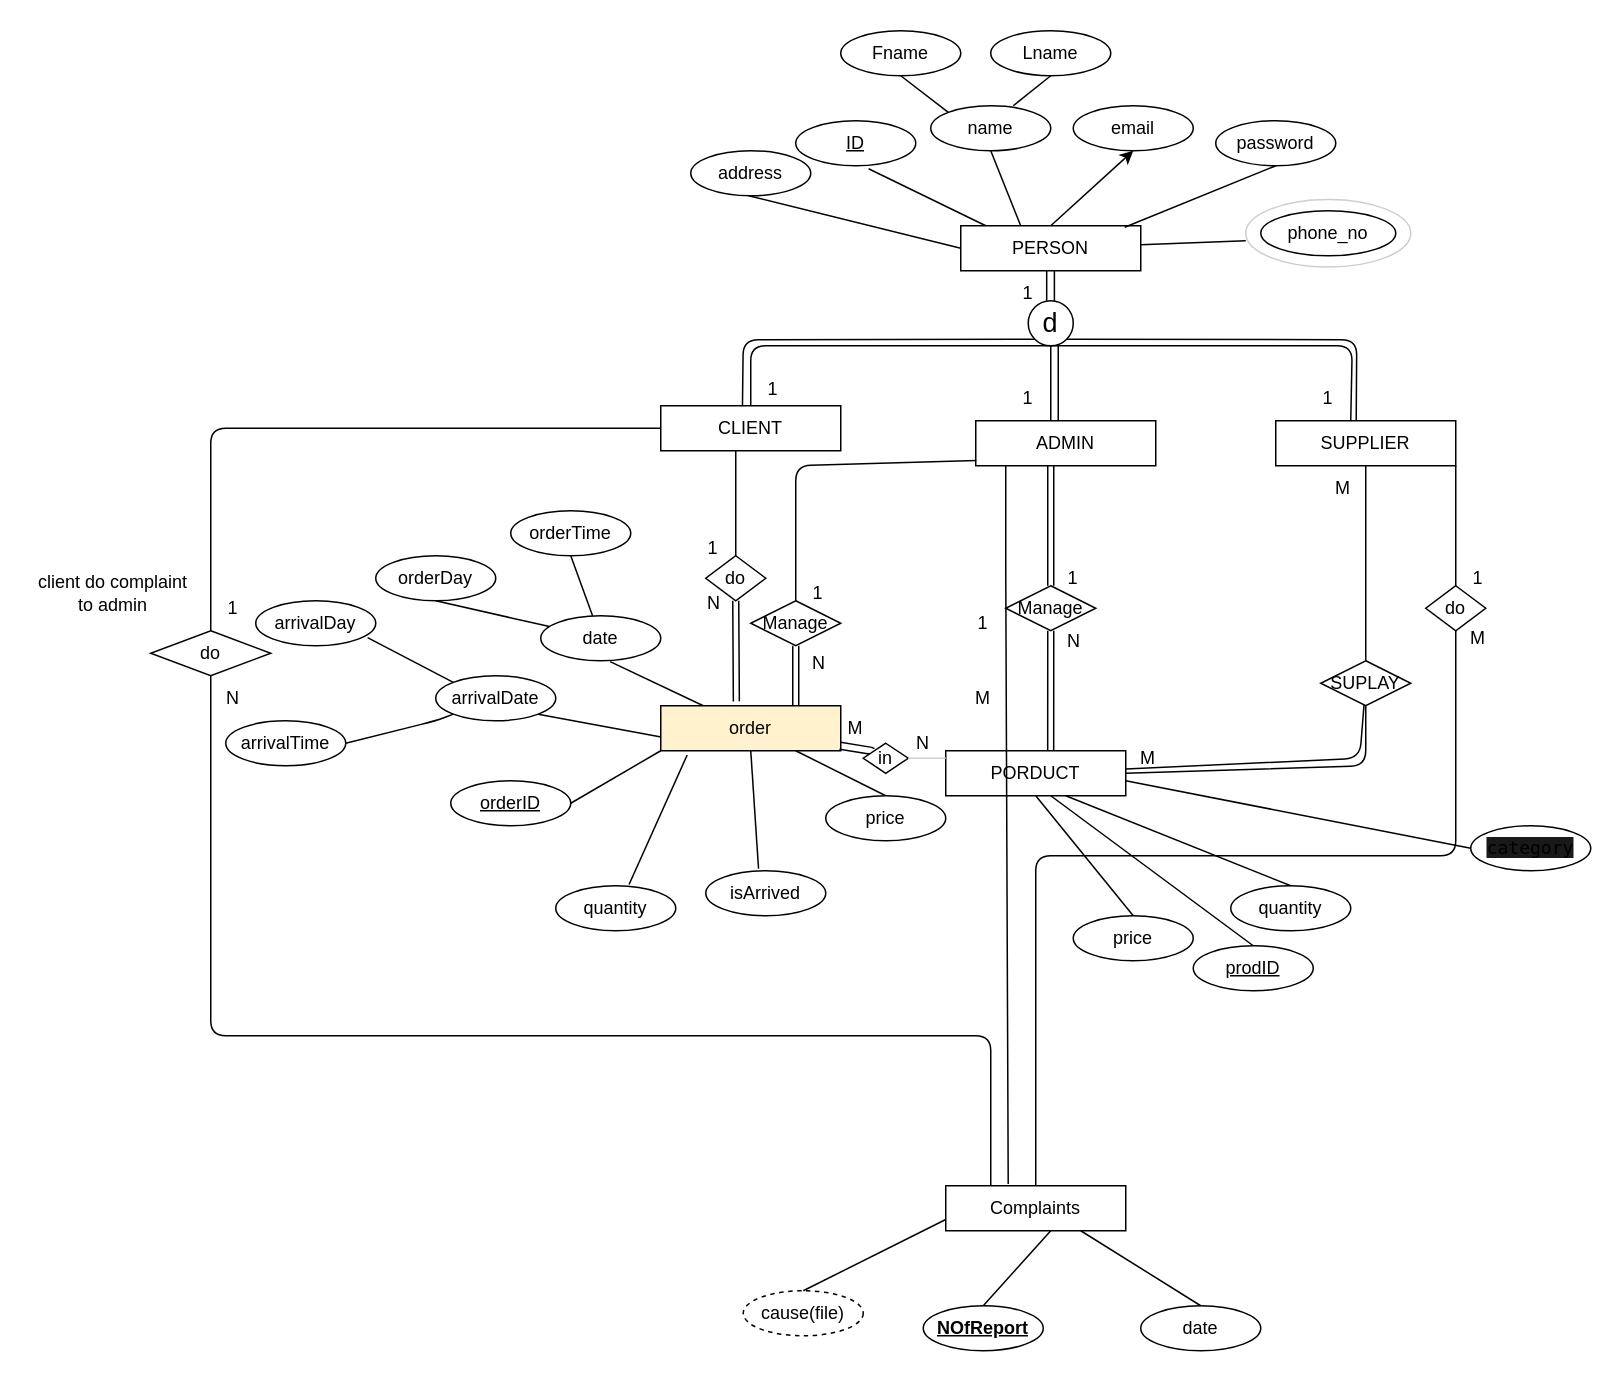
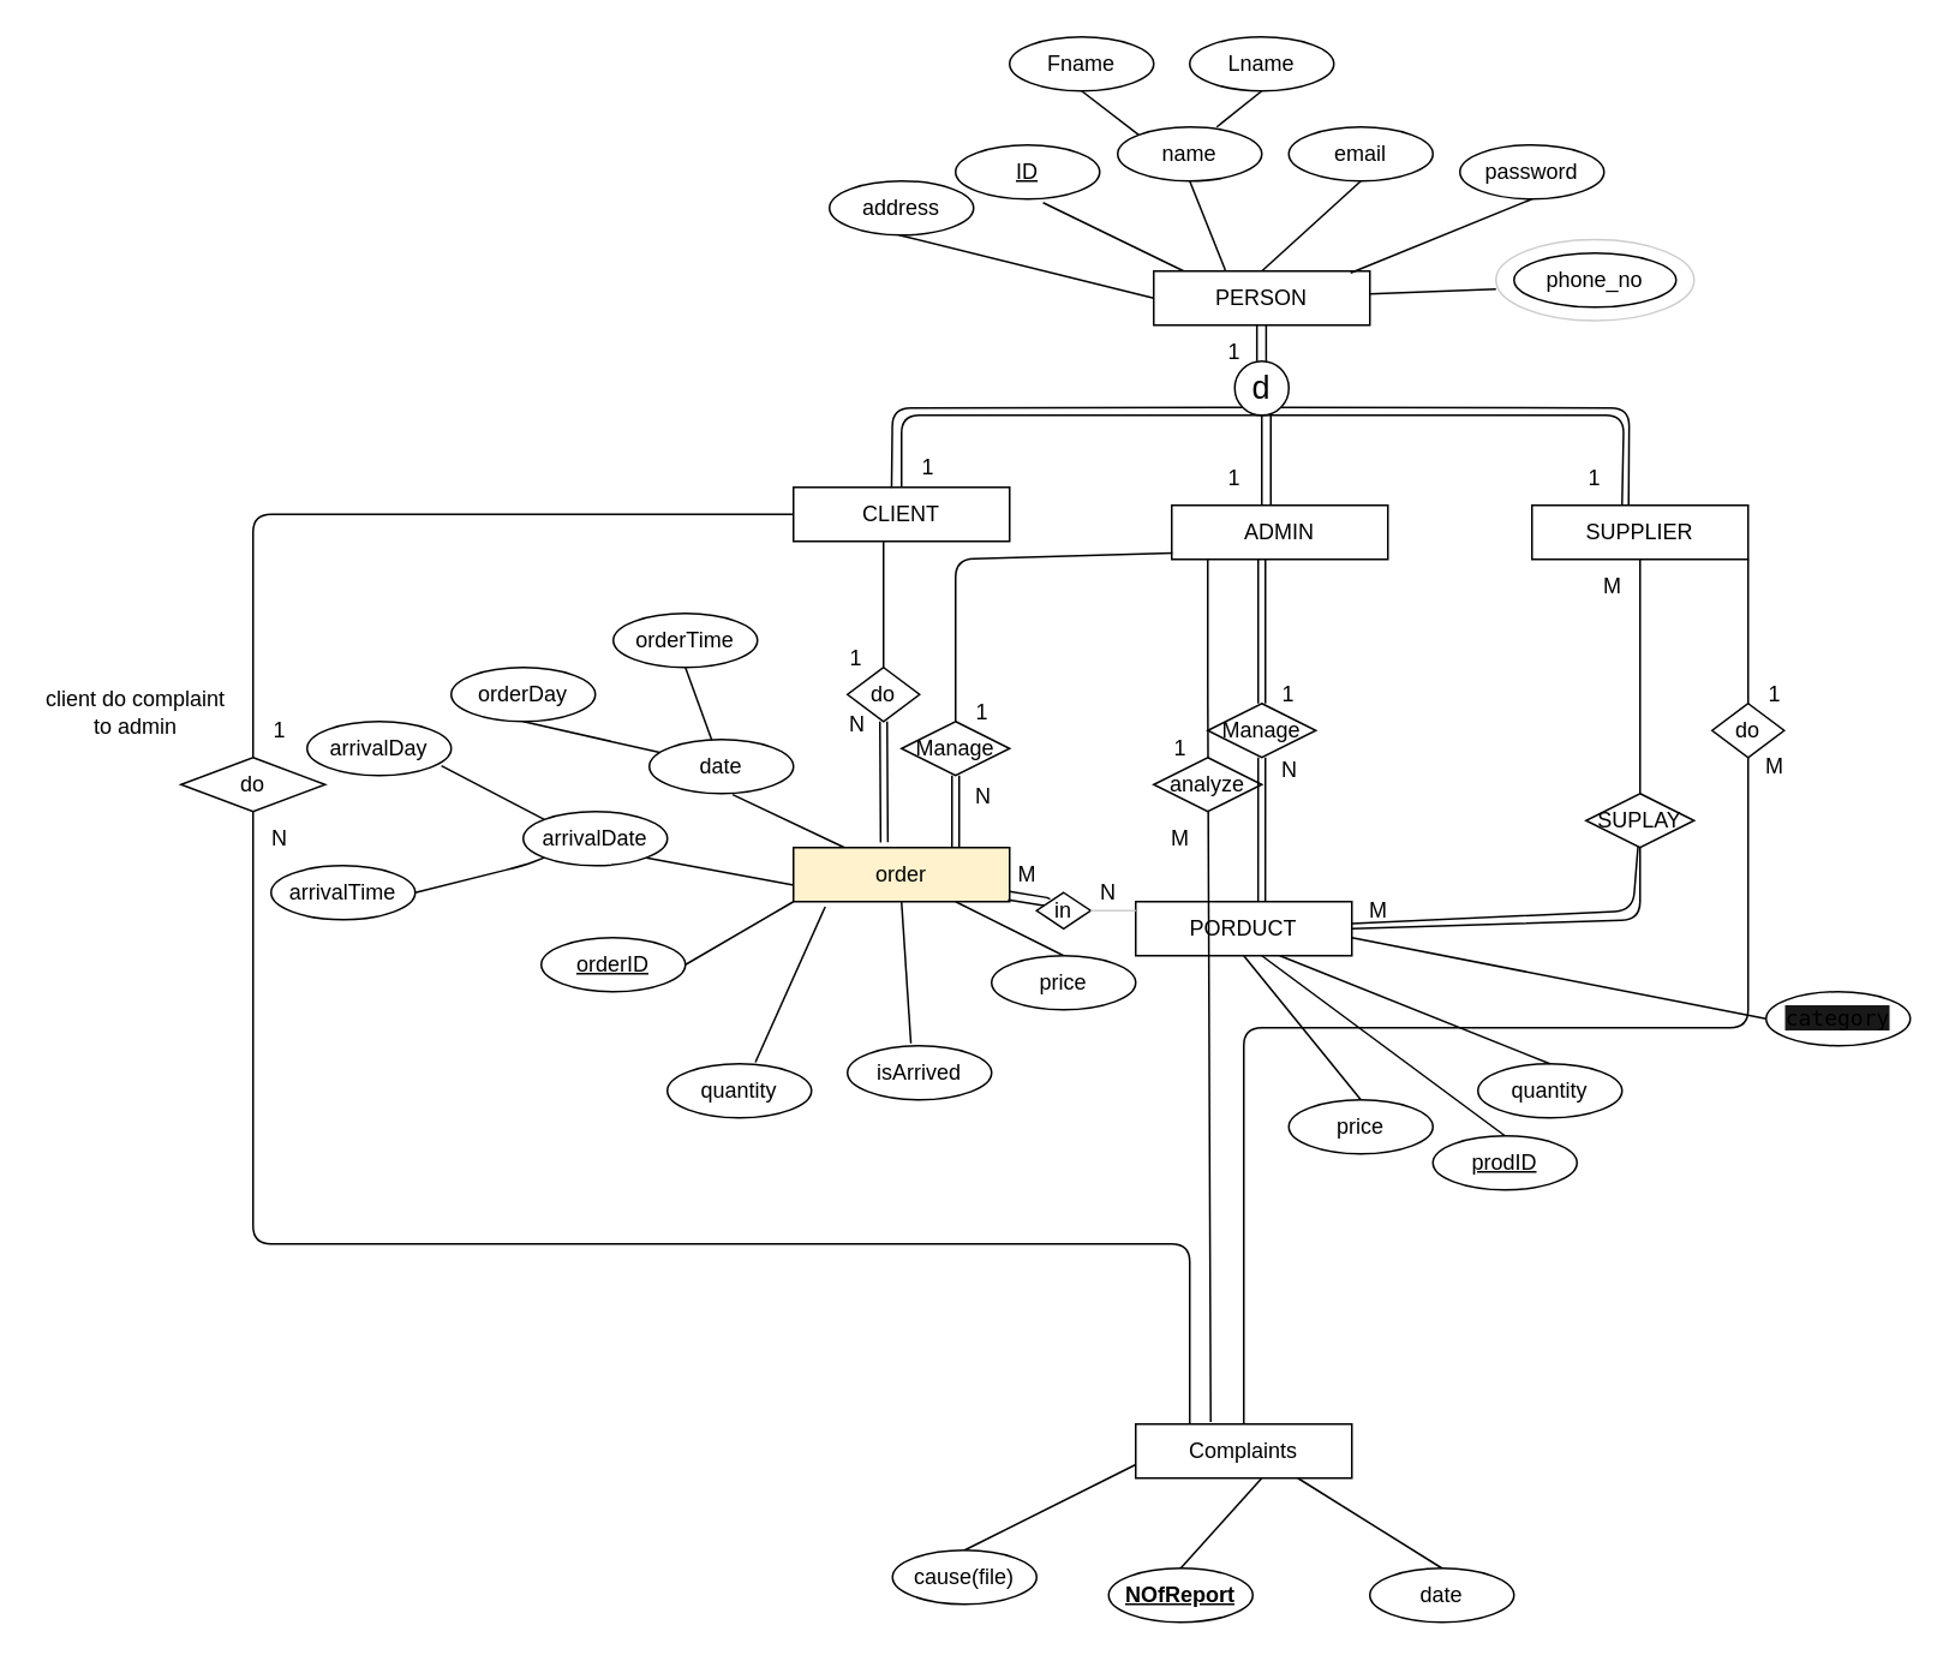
- <mxCell id="18" value="" style="endArrow=classic;html=1;entryX=0.5;entryY=1;entryDx=0;entryDy=0;exitX=0.5;exitY=0;exitDx=0;exitDy=0;" parent="1" source="14" target="17" edge="1"><mxGeometry width="50" height="50" relative="1" as="geometry"><mxPoint x="795" y="120" as="sourcePoint" /><mxPoint x="673.56" y="82.01" as="targetPoint" /><Array as="points" /></mxGeometry></mxCell>
+ <mxCell id="18" value="" style="endArrow=none;html=1;entryX=0.5;entryY=1;entryDx=0;entryDy=0;exitX=0.5;exitY=0;exitDx=0;exitDy=0;" parent="1" source="14" target="17" edge="1"><mxGeometry width="50" height="50" relative="1" as="geometry"><mxPoint x="795" y="120" as="sourcePoint" /><mxPoint x="673.56" y="82.01" as="targetPoint" /><Array as="points" /></mxGeometry></mxCell>
+ <mxCell id="64" value="analyze" style="rhombus;whiteSpace=wrap;html=1;" parent="1" vertex="1"><mxGeometry x="640" y="420" width="60" height="30" as="geometry" /></mxCell>
- <mxCell id="48" value="cause(file)" style="ellipse;whiteSpace=wrap;html=1;align=center;dashed=1;" parent="1" vertex="1"><mxGeometry x="495" y="860" width="80" height="30" as="geometry" /></mxCell>
+ <mxCell id="48" value="cause(file)" style="ellipse;whiteSpace=wrap;html=1;align=center;" parent="1" vertex="1"><mxGeometry x="495" y="860" width="80" height="30" as="geometry" /></mxCell>
